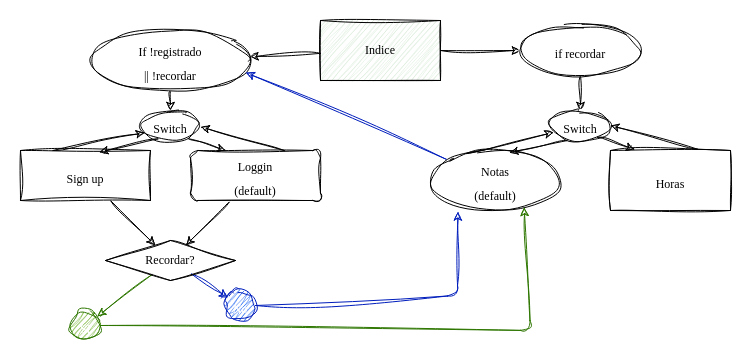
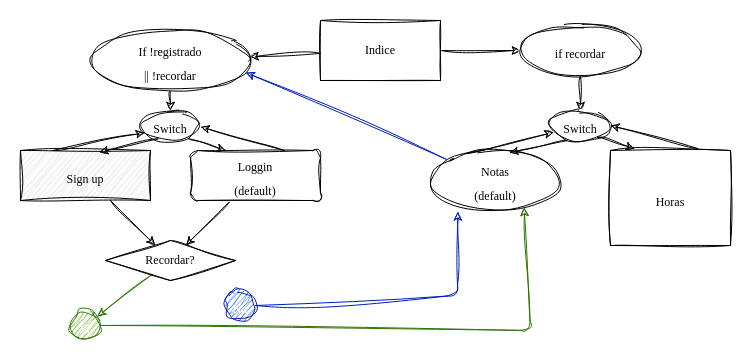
- <mxCell id="4" value="Indice" style="whiteSpace=wrap;html=1;sketch=1;hachureGap=4;jiggle=2;curveFitting=1;fontFamily=Architects Daughter;fontSource=https%3A%2F%2Ffonts.googleapis.com%2Fcss%3Ffamily%3DArchitects%2BDaughter;fontSize=12;fillColor=#d5e8d4;" vertex="1" parent="1"><mxGeometry x="320" y="20" width="120" height="60" as="geometry" /></mxCell>
+ <mxCell id="4" value="Indice" style="whiteSpace=wrap;html=1;sketch=1;hachureGap=4;jiggle=2;curveFitting=1;fontFamily=Architects Daughter;fontSource=https%3A%2F%2Ffonts.googleapis.com%2Fcss%3Ffamily%3DArchitects%2BDaughter;fontSize=12;" vertex="1" parent="1"><mxGeometry x="320" y="20" width="120" height="60" as="geometry" /></mxCell>
- <mxCell id="13" value="&lt;span style=&quot;font-size: 12px;&quot;&gt;Sign up&lt;/span&gt;" style="whiteSpace=wrap;html=1;fontSize=20;fontFamily=Architects Daughter;sketch=1;hachureGap=4;jiggle=2;curveFitting=1;fontSource=https%3A%2F%2Ffonts.googleapis.com%2Fcss%3Ffamily%3DArchitects%2BDaughter;" vertex="1" parent="1"><mxGeometry x="20" y="150" width="130" height="50" as="geometry" /></mxCell>
+ <mxCell id="13" value="&lt;span style=&quot;font-size: 12px;&quot;&gt;Sign up&lt;/span&gt;" style="whiteSpace=wrap;html=1;fontSize=20;fontFamily=Architects Daughter;sketch=1;hachureGap=4;jiggle=2;curveFitting=1;fontSource=https%3A%2F%2Ffonts.googleapis.com%2Fcss%3Ffamily%3DArchitects%2BDaughter;fillColor=#e1d5e7;" vertex="1" parent="1"><mxGeometry x="20" y="150" width="130" height="50" as="geometry" /></mxCell>
- <mxCell id="18" value="&lt;font style=&quot;font-size: 12px;&quot;&gt;Horas&lt;/font&gt;" style="whiteSpace=wrap;html=1;fontSize=20;fontFamily=Architects Daughter;sketch=1;hachureGap=4;jiggle=2;curveFitting=1;fontSource=https%3A%2F%2Ffonts.googleapis.com%2Fcss%3Ffamily%3DArchitects%2BDaughter;" vertex="1" parent="1"><mxGeometry x="610" y="150" width="120" height="60" as="geometry" /></mxCell>
+ <mxCell id="18" value="&lt;font style=&quot;font-size: 12px;&quot;&gt;Horas&lt;/font&gt;" style="whiteSpace=wrap;html=1;fontSize=20;fontFamily=Architects Daughter;sketch=1;hachureGap=4;jiggle=2;curveFitting=1;fontSource=https%3A%2F%2Ffonts.googleapis.com%2Fcss%3Ffamily%3DArchitects%2BDaughter;" vertex="1" parent="1"><mxGeometry x="610" y="150" width="120" height="95" as="geometry" /></mxCell>
- <mxCell id="27" value="" style="edgeStyle=none;sketch=1;hachureGap=4;jiggle=2;curveFitting=1;html=1;fontFamily=Architects Daughter;fontSource=https%3A%2F%2Ffonts.googleapis.com%2Fcss%3Ffamily%3DArchitects%2BDaughter;fontSize=12;fillColor=#0050ef;strokeColor=#001DBC;" edge="1" parent="1" source="28" target="30"><mxGeometry relative="1" as="geometry" /></mxCell>
